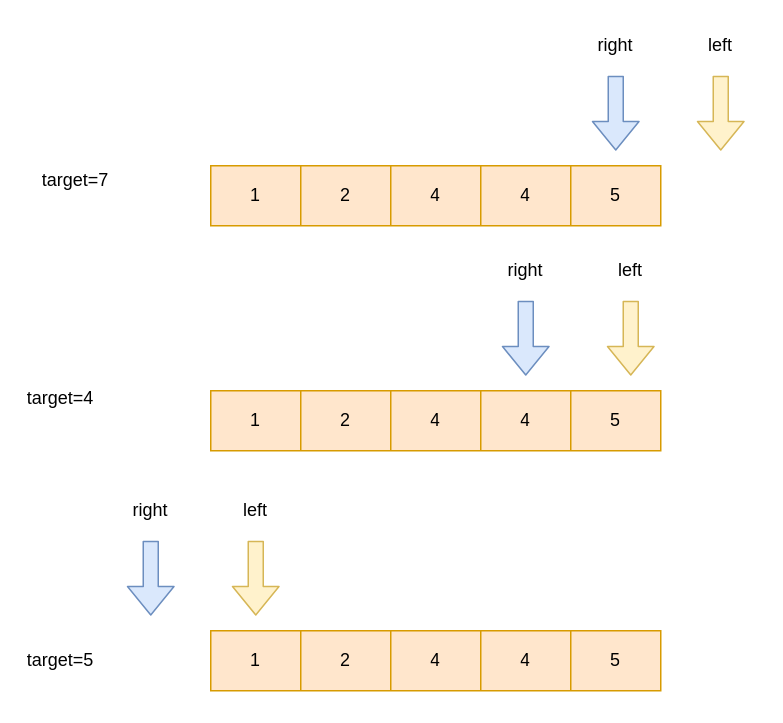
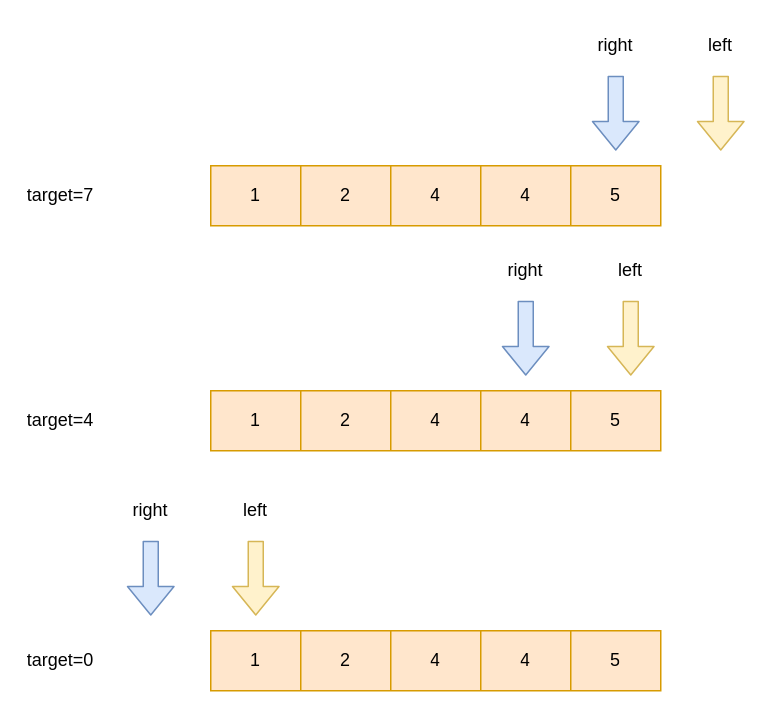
- <mxCell id="13" value="target=7" style="text;html=1;strokeColor=none;fillColor=none;align=center;verticalAlign=middle;whiteSpace=wrap;rounded=0;" vertex="1" parent="1"><mxGeometry x="30" y="110" width="40" height="20" as="geometry" /></mxCell>
+ <mxCell id="13" value="target=7" style="text;html=1;strokeColor=none;fillColor=none;align=center;verticalAlign=middle;whiteSpace=wrap;rounded=0;" vertex="1" parent="1"><mxGeometry x="20" y="120" width="40" height="20" as="geometry" /></mxCell>
- <mxCell id="25" value="target=4" style="text;html=1;strokeColor=none;fillColor=none;align=center;verticalAlign=middle;whiteSpace=wrap;rounded=0;" vertex="1" parent="1"><mxGeometry x="20" y="255" width="40" height="20" as="geometry" /></mxCell>
+ <mxCell id="25" value="target=4" style="text;html=1;strokeColor=none;fillColor=none;align=center;verticalAlign=middle;whiteSpace=wrap;rounded=0;" vertex="1" parent="1"><mxGeometry x="20" y="270" width="40" height="20" as="geometry" /></mxCell>
- <mxCell id="37" value="target=5" style="text;html=1;strokeColor=none;fillColor=none;align=center;verticalAlign=middle;whiteSpace=wrap;rounded=0;" vertex="1" parent="1"><mxGeometry x="20" y="430" width="40" height="20" as="geometry" /></mxCell>
+ <mxCell id="37" value="target=0" style="text;html=1;strokeColor=none;fillColor=none;align=center;verticalAlign=middle;whiteSpace=wrap;rounded=0;" vertex="1" parent="1"><mxGeometry x="20" y="430" width="40" height="20" as="geometry" /></mxCell>
